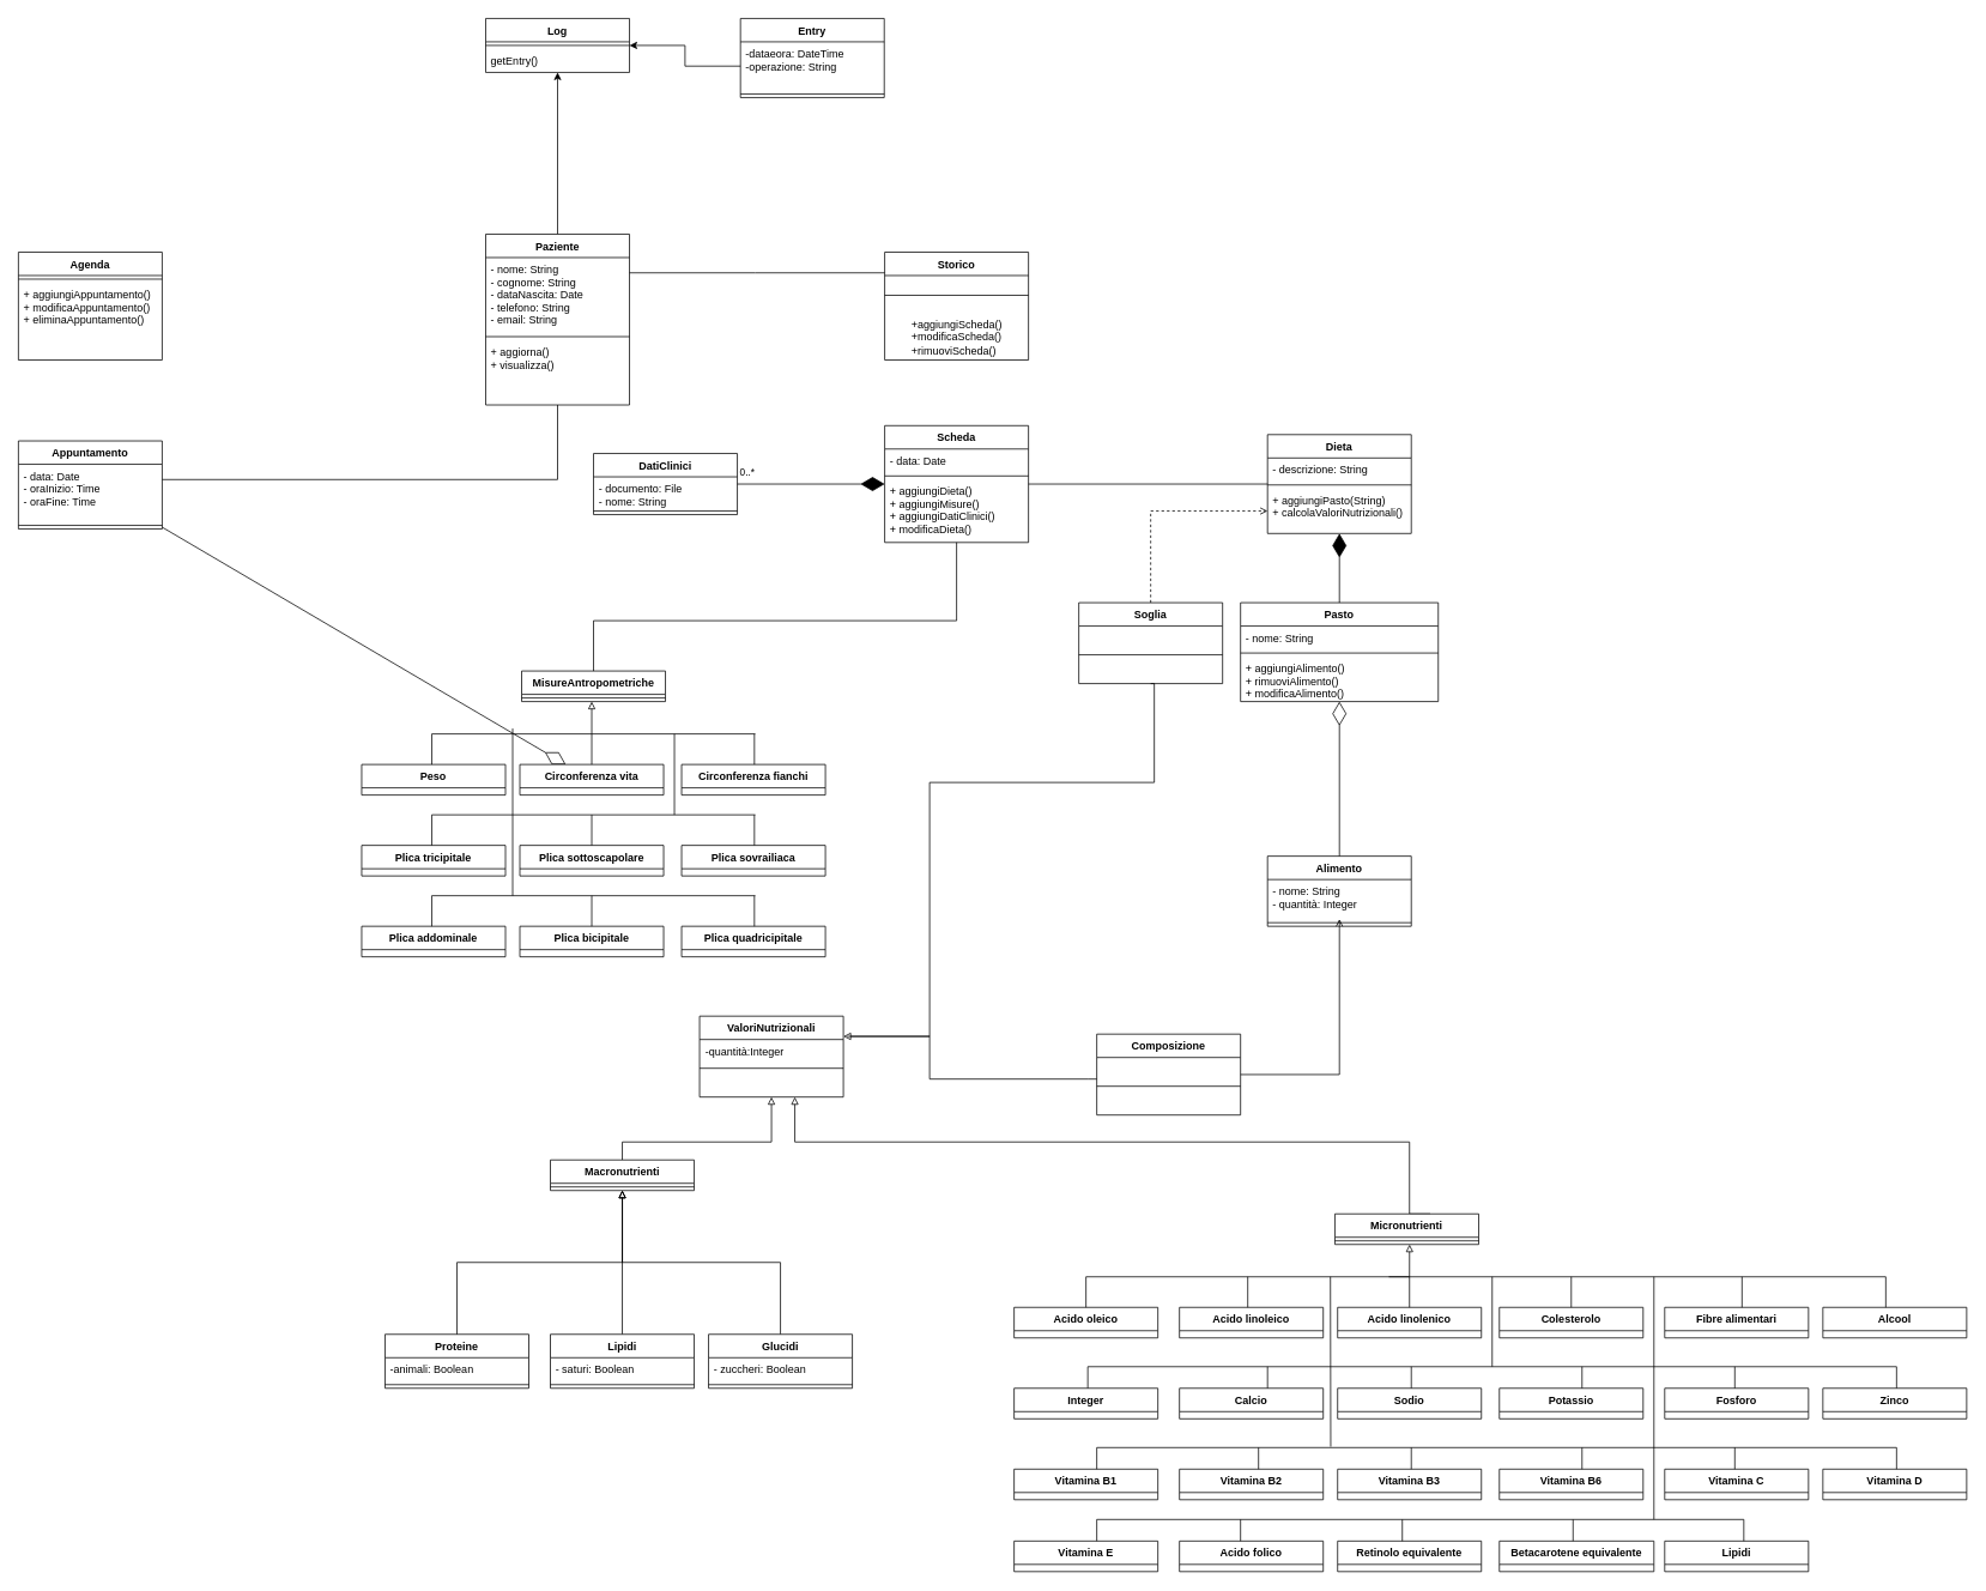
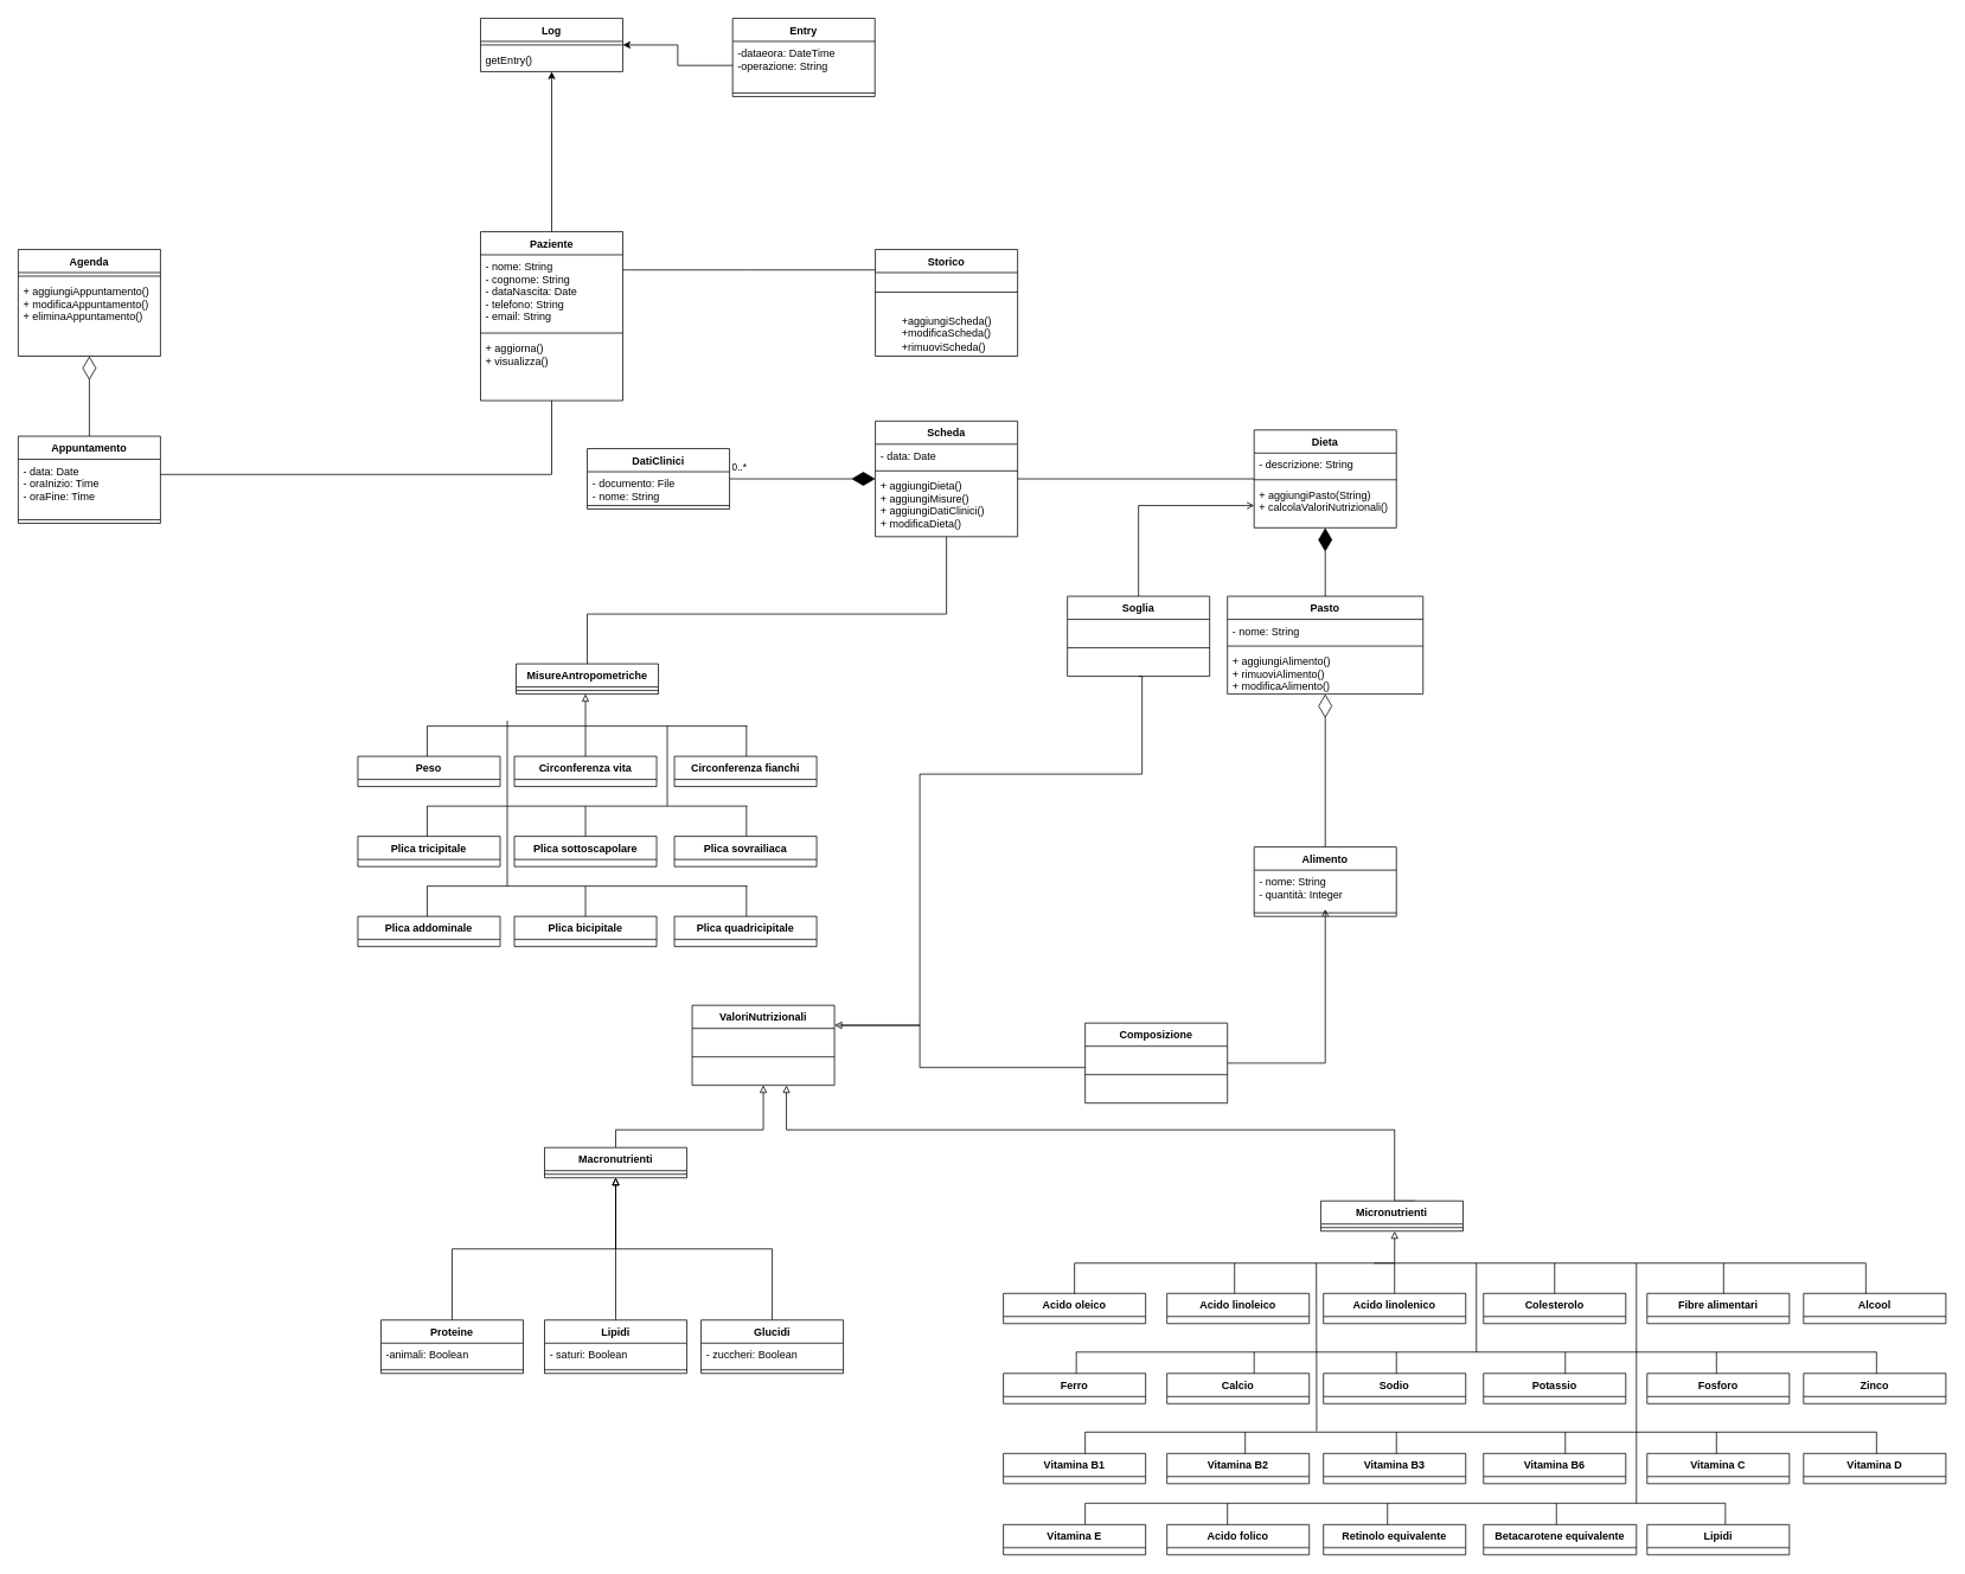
- <mxCell id="78" style="edgeStyle=orthogonalEdgeStyle;rounded=0;orthogonalLoop=1;jettySize=auto;html=1;endArrow=open;endFill=0;dashed=1;" edge="1" parent="1" source="79" target="52"><mxGeometry relative="1" as="geometry" /></mxCell>
+ <mxCell id="78" style="edgeStyle=orthogonalEdgeStyle;rounded=0;orthogonalLoop=1;jettySize=auto;html=1;endArrow=open;endFill=0;" edge="1" parent="1" source="79" target="52"><mxGeometry relative="1" as="geometry" /></mxCell>
- <mxCell id="63" value="" style="endArrow=diamondThin;endFill=0;endSize=24;html=1;rounded=0;" edge="1" parent="1" source="46" target="132"><mxGeometry width="160" relative="1" as="geometry"><mxPoint x="1073.5" y="510" as="sourcePoint" /><mxPoint x="1073.5" y="356" as="targetPoint" /></mxGeometry></mxCell>
+ <mxCell id="63" value="" style="endArrow=diamondThin;endFill=0;endSize=24;html=1;rounded=0;" edge="1" parent="1" source="46" target="45"><mxGeometry width="160" relative="1" as="geometry"><mxPoint x="1073.5" y="510" as="sourcePoint" /><mxPoint x="1073.5" y="356" as="targetPoint" /></mxGeometry></mxCell>
- <mxCell id="65" value="-quantità:Integer" style="text;html=1;align=center;verticalAlign=middle;resizable=0;points=[];autosize=1;strokeColor=none;fillColor=none;" vertex="1" parent="1"><mxGeometry x="778" y="1160" width="100" height="20" as="geometry" /></mxCell>
- <mxCell id="89" value="Integer" style="swimlane;fontStyle=1;align=center;verticalAlign=top;childLayout=stackLayout;horizontal=1;startSize=26;horizontalStack=0;resizeParent=1;resizeParentMax=0;resizeLast=0;collapsible=1;marginBottom=0;" vertex="1" parent="1"><mxGeometry x="1128" y="1544" width="160" height="34" as="geometry" /></mxCell>
+ <mxCell id="89" value="Ferro" style="swimlane;fontStyle=1;align=center;verticalAlign=top;childLayout=stackLayout;horizontal=1;startSize=26;horizontalStack=0;resizeParent=1;resizeParentMax=0;resizeLast=0;collapsible=1;marginBottom=0;" vertex="1" parent="1"><mxGeometry x="1128" y="1544" width="160" height="34" as="geometry" /></mxCell>
